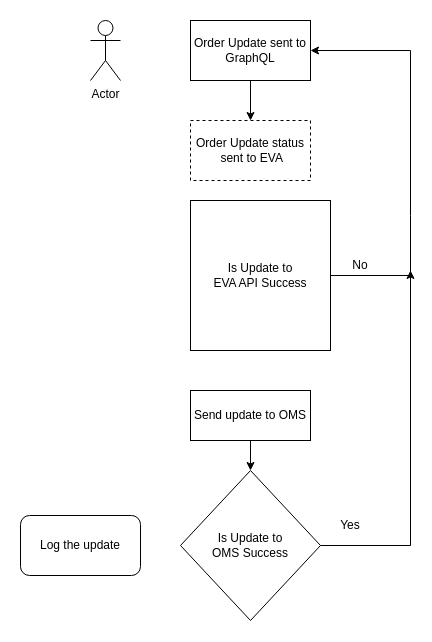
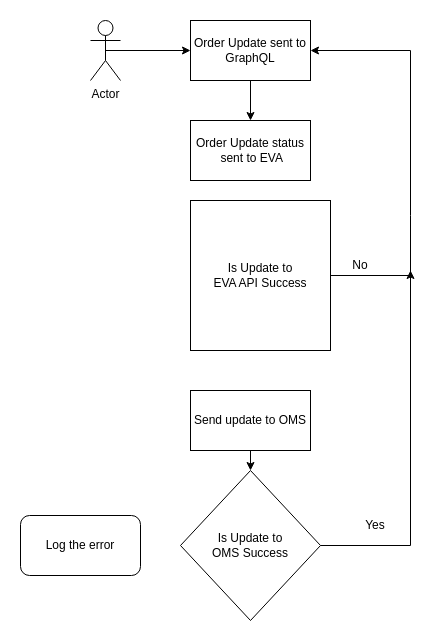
+ <mxCell id="13" value="" style="endArrow=classic;html=1;rounded=0;fontSize=12;exitX=0.5;exitY=0.5;exitDx=0;exitDy=0;exitPerimeter=0;entryX=0;entryY=0.5;entryDx=0;entryDy=0;" edge="1" parent="1" source="2" target="3"><mxGeometry width="50" height="50" relative="1" as="geometry"><mxPoint x="280" y="300" as="sourcePoint" /><mxPoint x="330" y="250" as="targetPoint" /></mxGeometry></mxCell>
- <mxCell id="6" value="&lt;span&gt;Order Update status&lt;/span&gt;&lt;br&gt;&lt;span&gt;&amp;nbsp;sent to EVA&lt;/span&gt;" style="rounded=0;whiteSpace=wrap;html=1;fontSize=12;dashed=1;" vertex="1" parent="1"><mxGeometry x="190" y="120" width="120" height="60" as="geometry" /></mxCell>
+ <mxCell id="6" value="&lt;span&gt;Order Update status&lt;/span&gt;&lt;br&gt;&lt;span&gt;&amp;nbsp;sent to EVA&lt;/span&gt;" style="rounded=0;whiteSpace=wrap;html=1;fontSize=12;" vertex="1" parent="1"><mxGeometry x="190" y="120" width="120" height="60" as="geometry" /></mxCell>
- <mxCell id="7" value="Send update to OMS" style="rounded=0;whiteSpace=wrap;html=1;fontSize=12;" vertex="1" parent="1"><mxGeometry x="190" y="390" width="120" height="50" as="geometry" /></mxCell>
+ <mxCell id="7" value="Send update to OMS" style="rounded=0;whiteSpace=wrap;html=1;fontSize=12;" vertex="1" parent="1"><mxGeometry x="190" y="390" width="120" height="60" as="geometry" /></mxCell>
- <mxCell id="15" value="Yes" style="text;html=1;strokeColor=none;fillColor=none;align=center;verticalAlign=middle;whiteSpace=wrap;rounded=0;fontSize=12;" vertex="1" parent="1"><mxGeometry x="320" y="510" width="60" height="30" as="geometry" /></mxCell>
+ <mxCell id="15" value="Yes" style="text;html=1;strokeColor=none;fillColor=none;align=center;verticalAlign=middle;whiteSpace=wrap;rounded=0;fontSize=12;" vertex="1" parent="1"><mxGeometry x="345" y="510" width="60" height="30" as="geometry" /></mxCell>
- <mxCell id="10" value="Log the update" style="rounded=1;whiteSpace=wrap;html=1;fontSize=12;" vertex="1" parent="1"><mxGeometry x="20" y="515" width="120" height="60" as="geometry" /></mxCell>
+ <mxCell id="10" value="Log the error" style="rounded=1;whiteSpace=wrap;html=1;fontSize=12;" vertex="1" parent="1"><mxGeometry x="20" y="515" width="120" height="60" as="geometry" /></mxCell>
